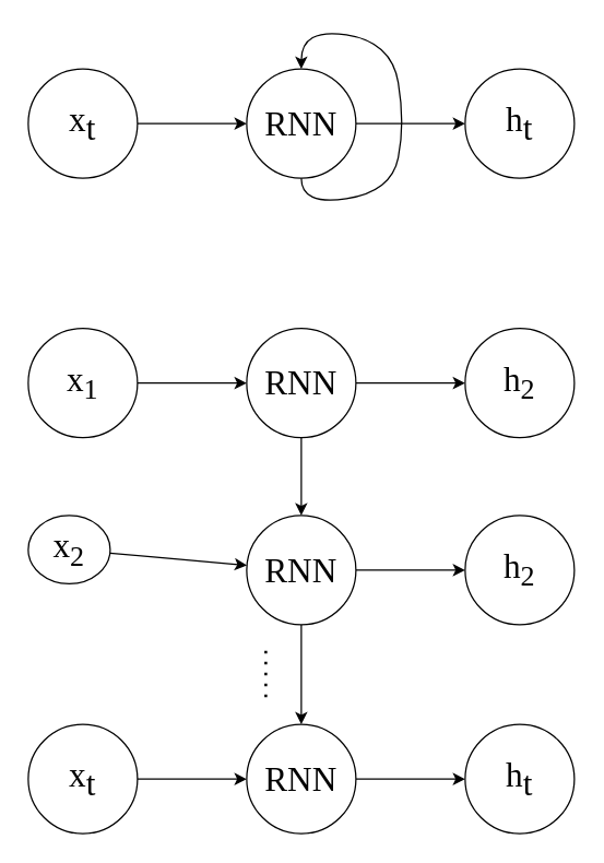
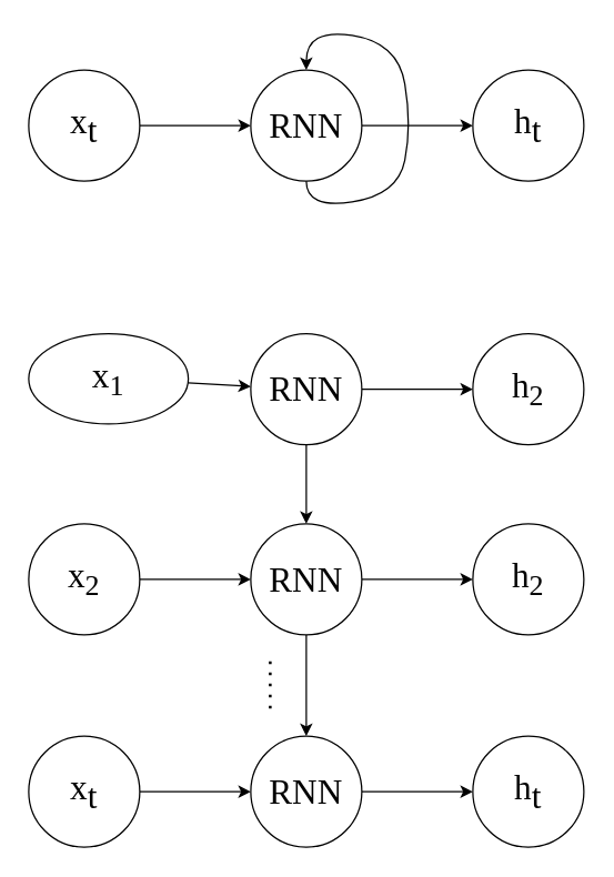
- <mxCell id="9" value="x&lt;span style=&quot;font-size: 25px&quot;&gt;&lt;sub&gt;1&lt;/sub&gt;&lt;/span&gt;" style="ellipse;whiteSpace=wrap;html=1;aspect=fixed;fontSize=25;fontFamily=Times New Roman;" vertex="1" parent="1"><mxGeometry x="20" y="240" width="80" height="80" as="geometry" /></mxCell>
+ <mxCell id="9" value="x&lt;span style=&quot;font-size: 25px&quot;&gt;&lt;sub&gt;1&lt;/sub&gt;&lt;/span&gt;" style="ellipse;whiteSpace=wrap;html=1;aspect=fixed;fontSize=25;fontFamily=Times New Roman;" vertex="1" parent="1"><mxGeometry x="20" y="240" width="115" height="65" as="geometry" /></mxCell>
- <mxCell id="15" value="x&lt;span style=&quot;font-size: 25px&quot;&gt;&lt;sub&gt;2&lt;/sub&gt;&lt;/span&gt;" style="ellipse;whiteSpace=wrap;html=1;aspect=fixed;fontSize=25;fontFamily=Times New Roman;" vertex="1" parent="1"><mxGeometry x="20" y="377" width="60" height="50" as="geometry" /></mxCell>
+ <mxCell id="15" value="x&lt;span style=&quot;font-size: 25px&quot;&gt;&lt;sub&gt;2&lt;/sub&gt;&lt;/span&gt;" style="ellipse;whiteSpace=wrap;html=1;aspect=fixed;fontSize=25;fontFamily=Times New Roman;" vertex="1" parent="1"><mxGeometry x="20" y="377" width="80" height="80" as="geometry" /></mxCell>
